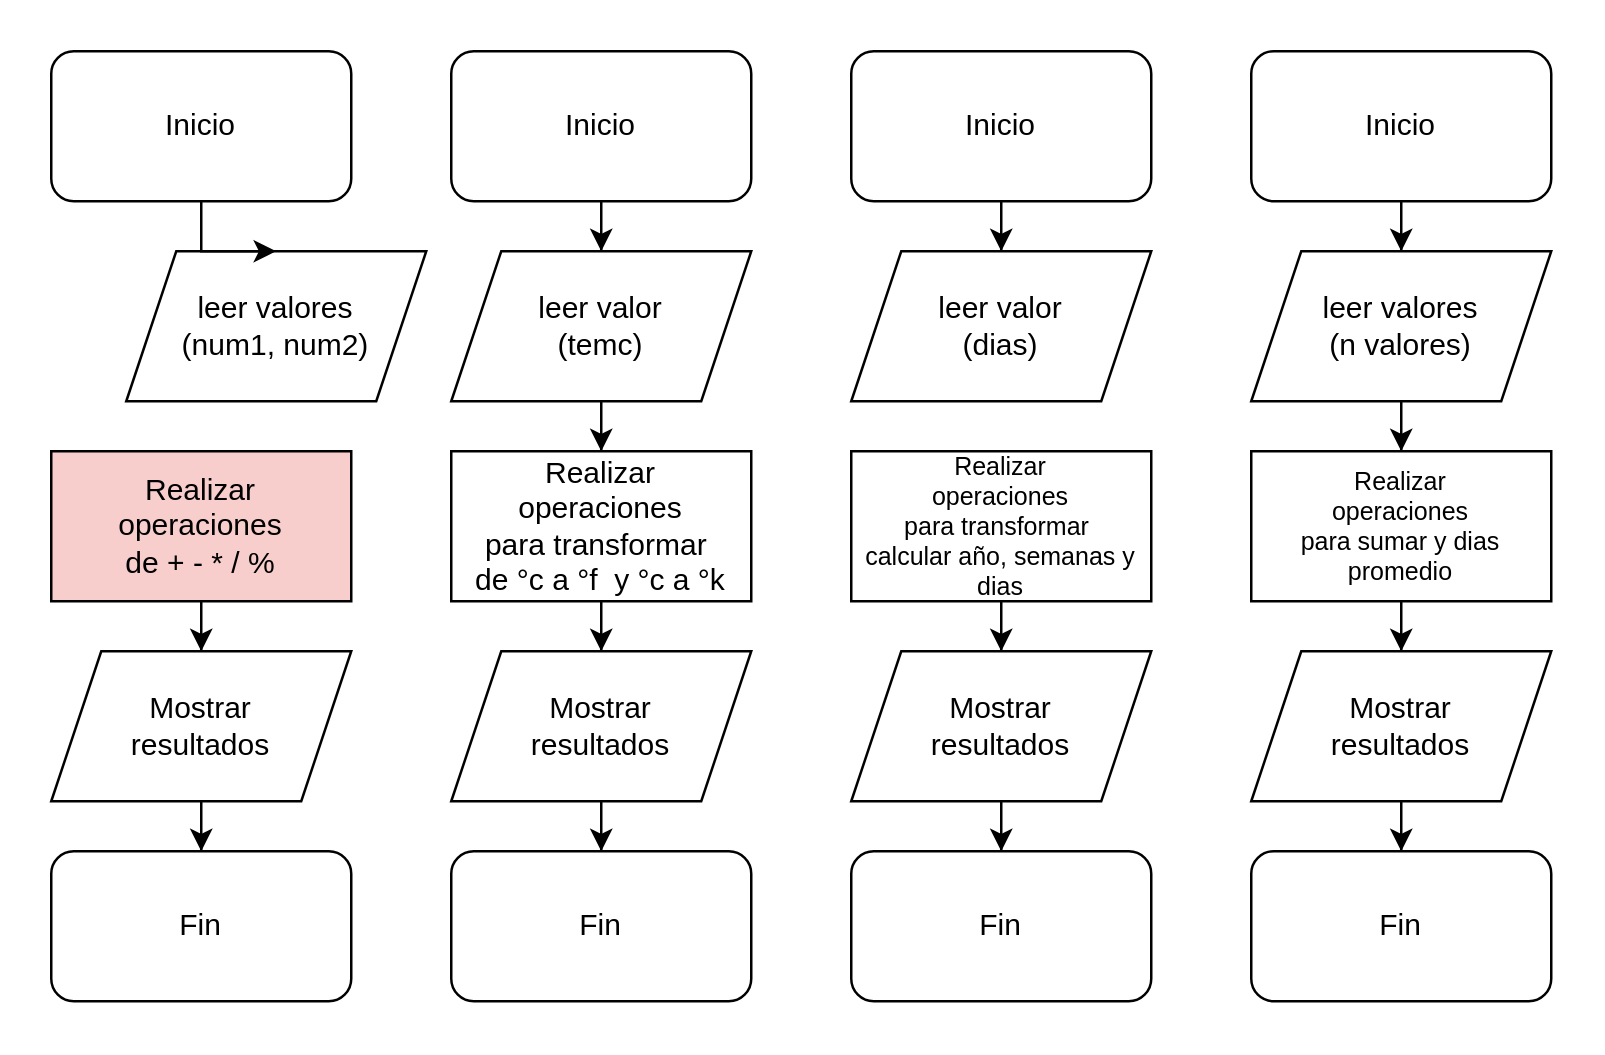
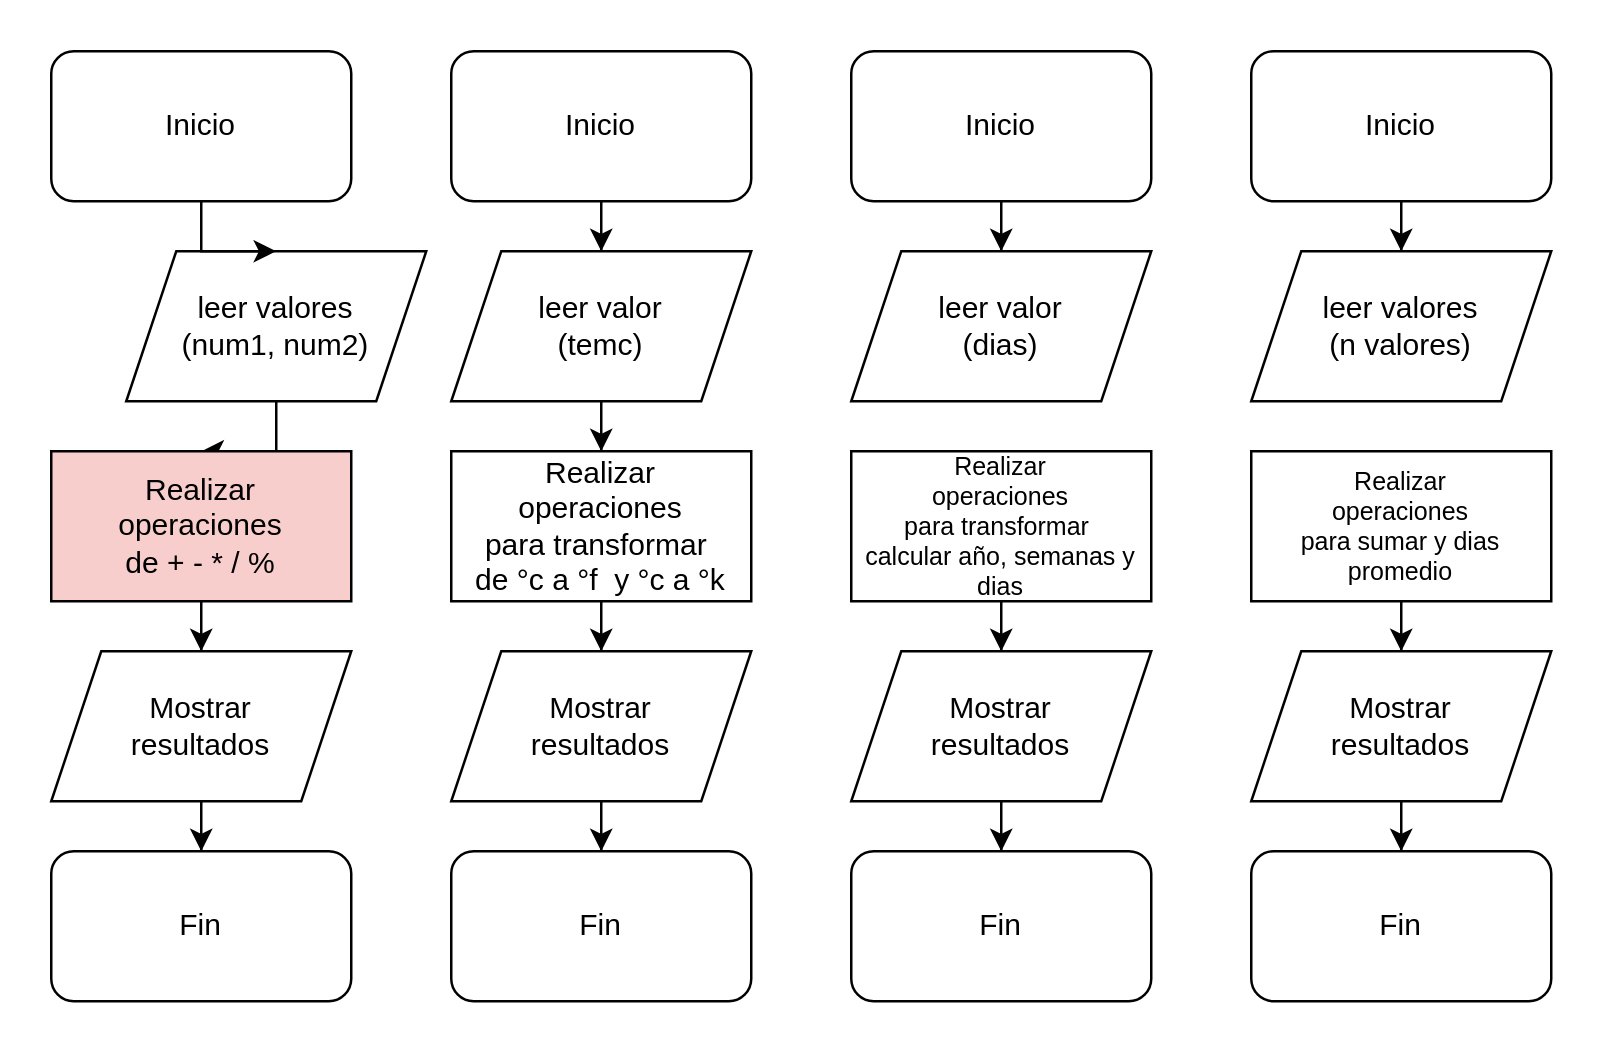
+ <mxCell id="2" value="" style="edgeStyle=orthogonalEdgeStyle;rounded=0;orthogonalLoop=1;jettySize=auto;html=1;" edge="1" parent="1" source="3" target="5"><mxGeometry relative="1" as="geometry" /></mxCell>
- <mxCell id="28" value="" style="edgeStyle=orthogonalEdgeStyle;rounded=0;orthogonalLoop=1;jettySize=auto;html=1;" edge="1" parent="1" source="29" target="31"><mxGeometry relative="1" as="geometry" /></mxCell>
